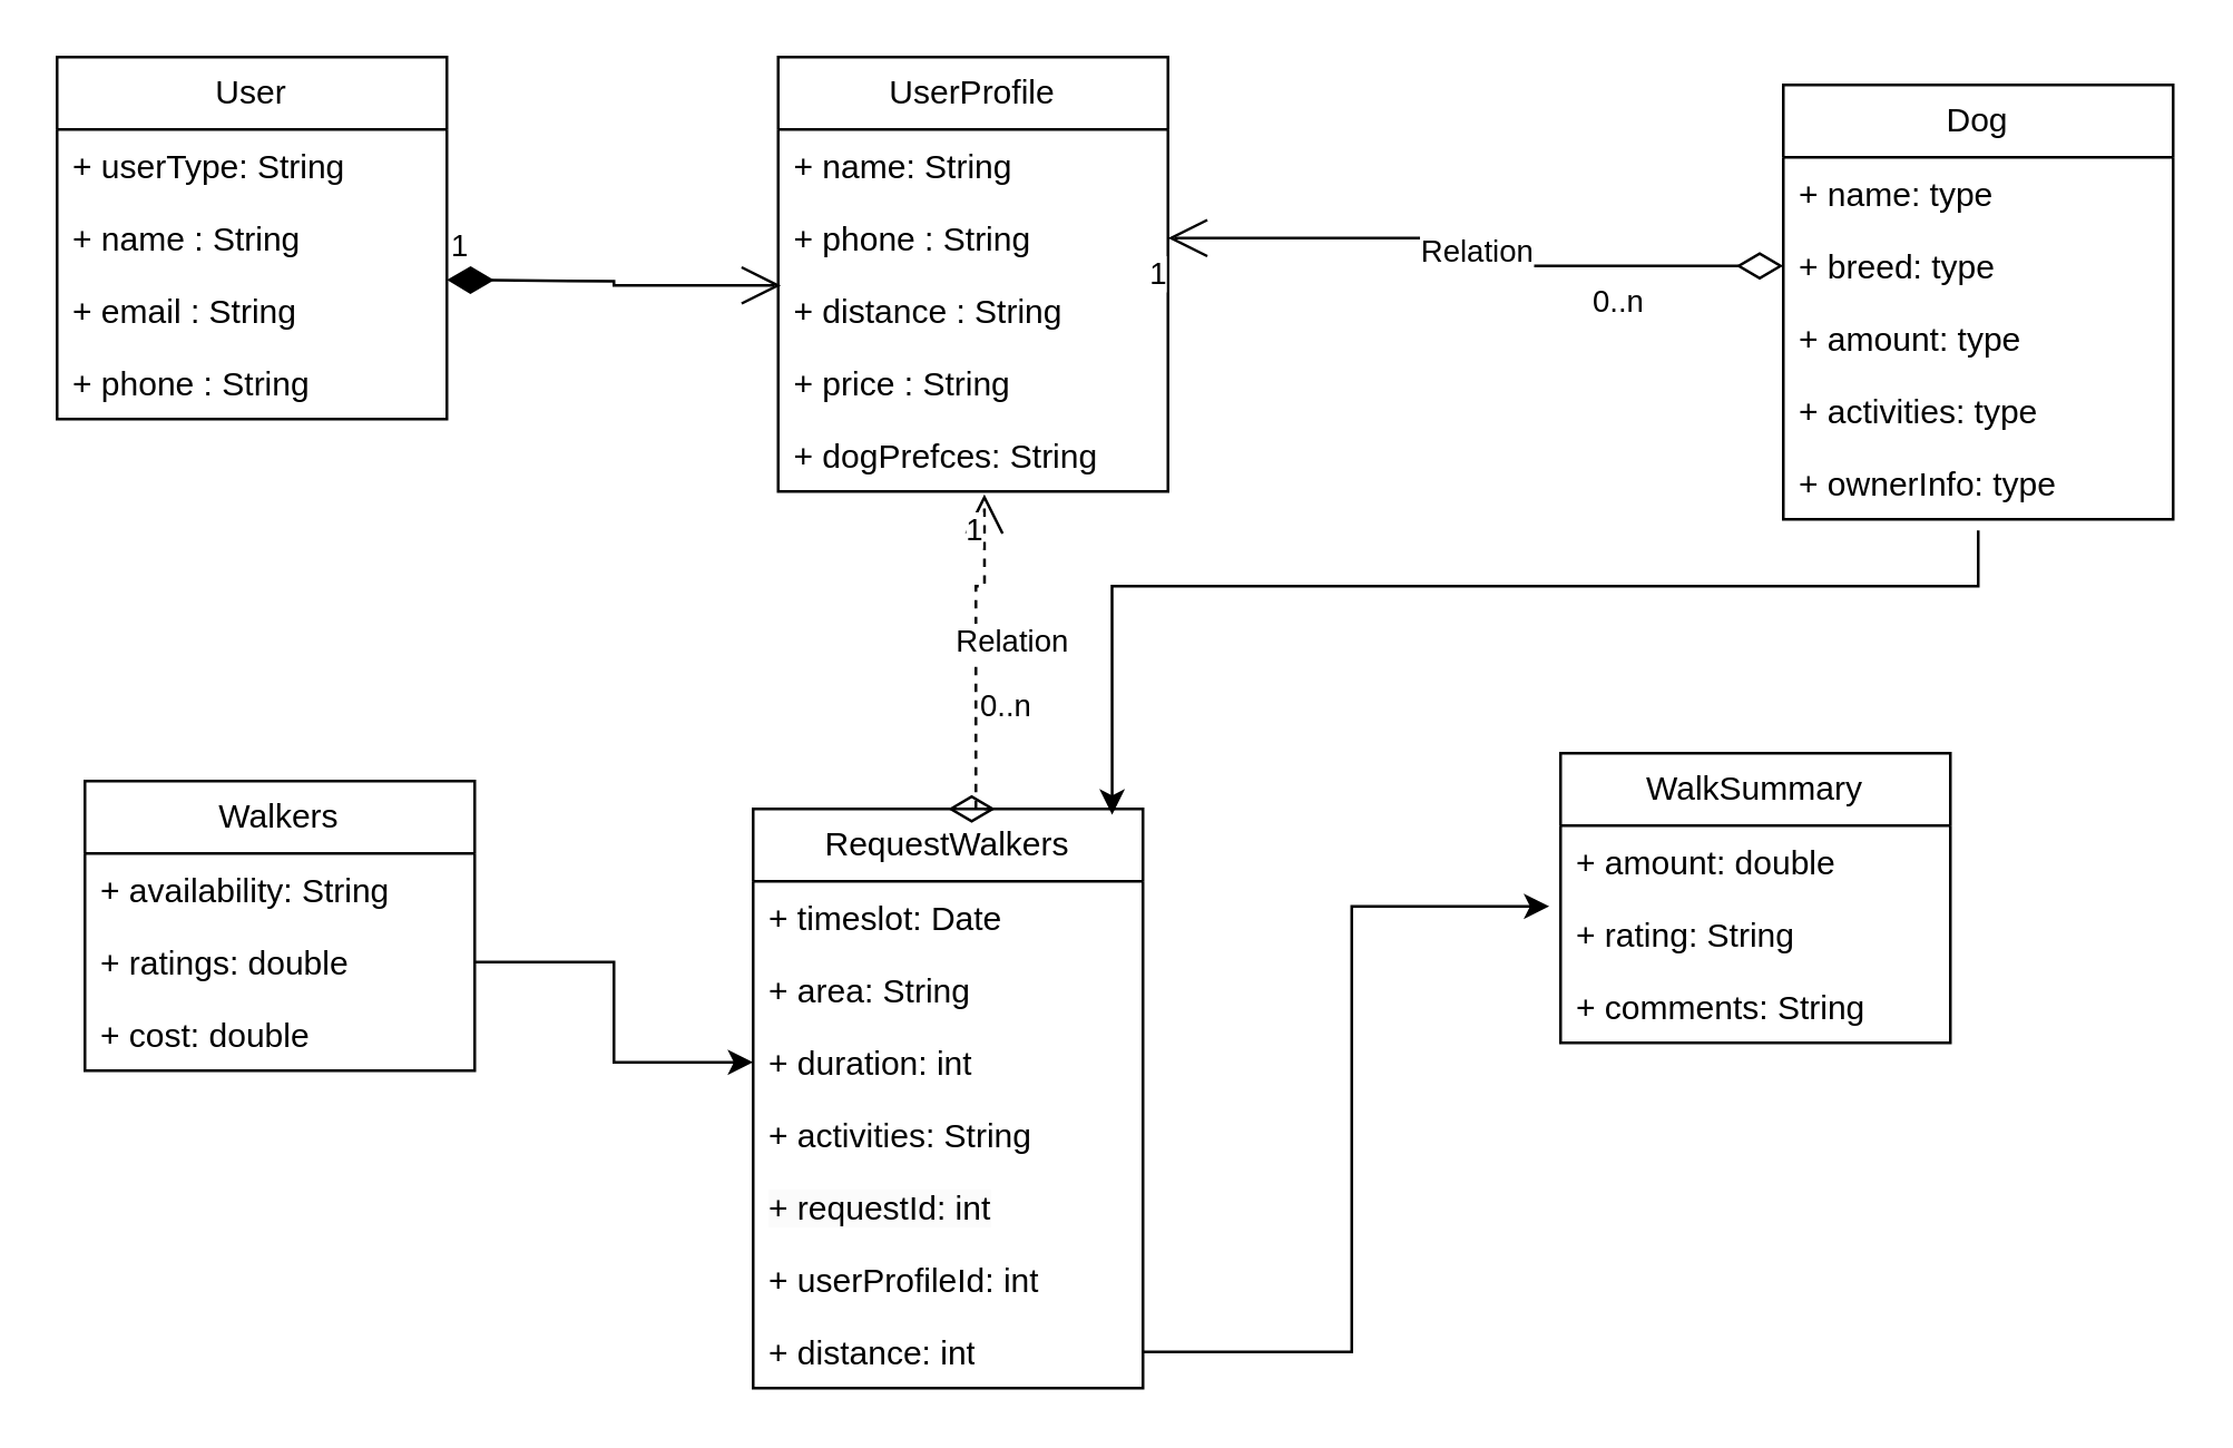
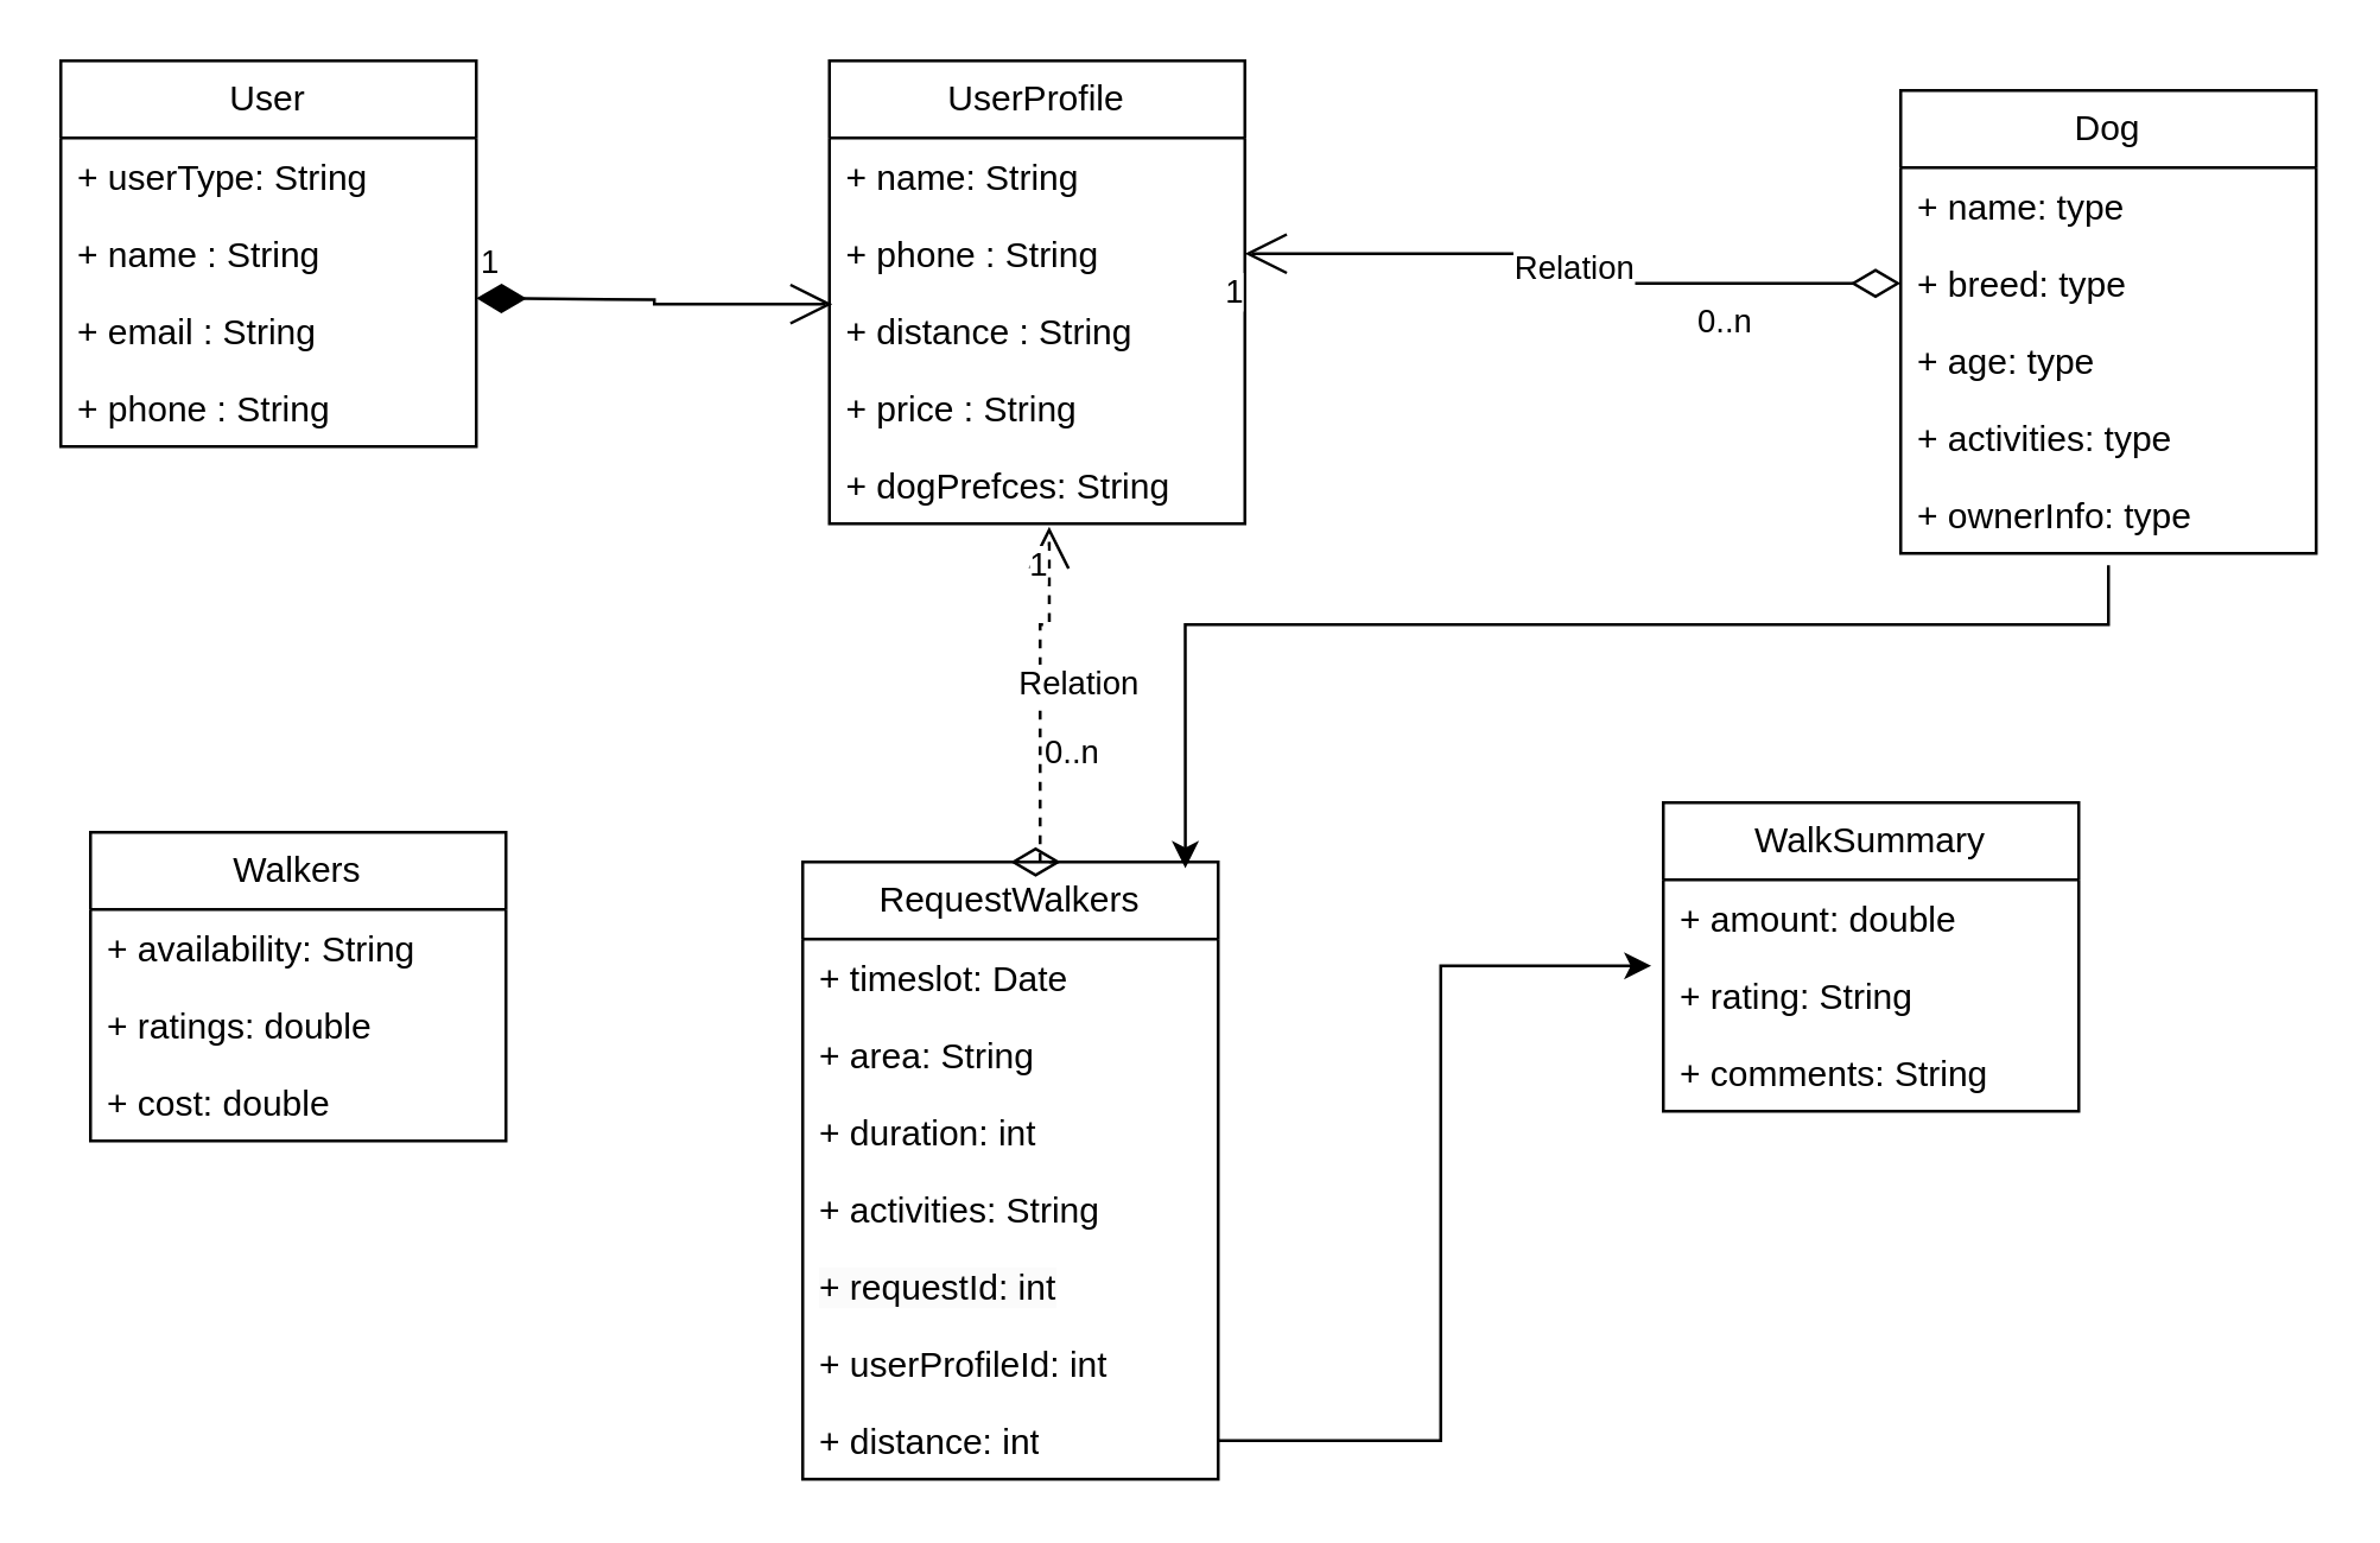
- <mxCell id="16" value="+ amount: type" style="text;strokeColor=none;fillColor=none;align=left;verticalAlign=top;spacingLeft=4;spacingRight=4;overflow=hidden;rotatable=0;points=[[0,0.5],[1,0.5]];portConstraint=eastwest;whiteSpace=wrap;html=1;" vertex="1" parent="13"><mxGeometry y="78" width="140" height="26" as="geometry" /></mxCell>
+ <mxCell id="16" value="+ age: type" style="text;strokeColor=none;fillColor=none;align=left;verticalAlign=top;spacingLeft=4;spacingRight=4;overflow=hidden;rotatable=0;points=[[0,0.5],[1,0.5]];portConstraint=eastwest;whiteSpace=wrap;html=1;" vertex="1" parent="13"><mxGeometry y="78" width="140" height="26" as="geometry" /></mxCell>
- <mxCell id="43" value="" style="edgeStyle=orthogonalEdgeStyle;rounded=0;orthogonalLoop=1;jettySize=auto;html=1;" edge="1" parent="1" source="29" target="22"><mxGeometry relative="1" as="geometry" /></mxCell>
